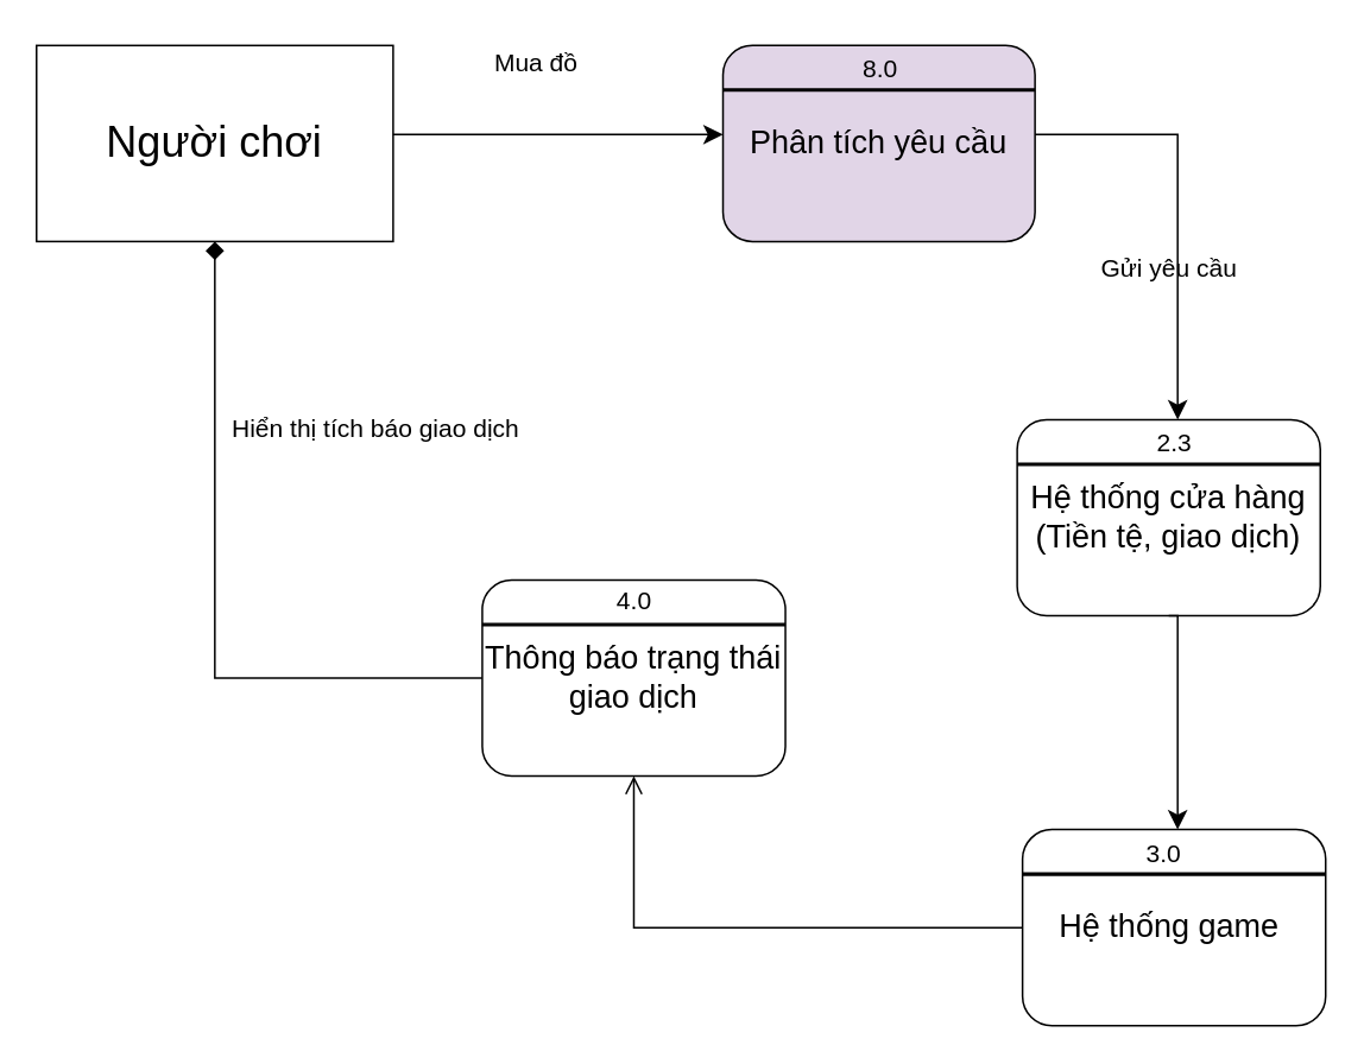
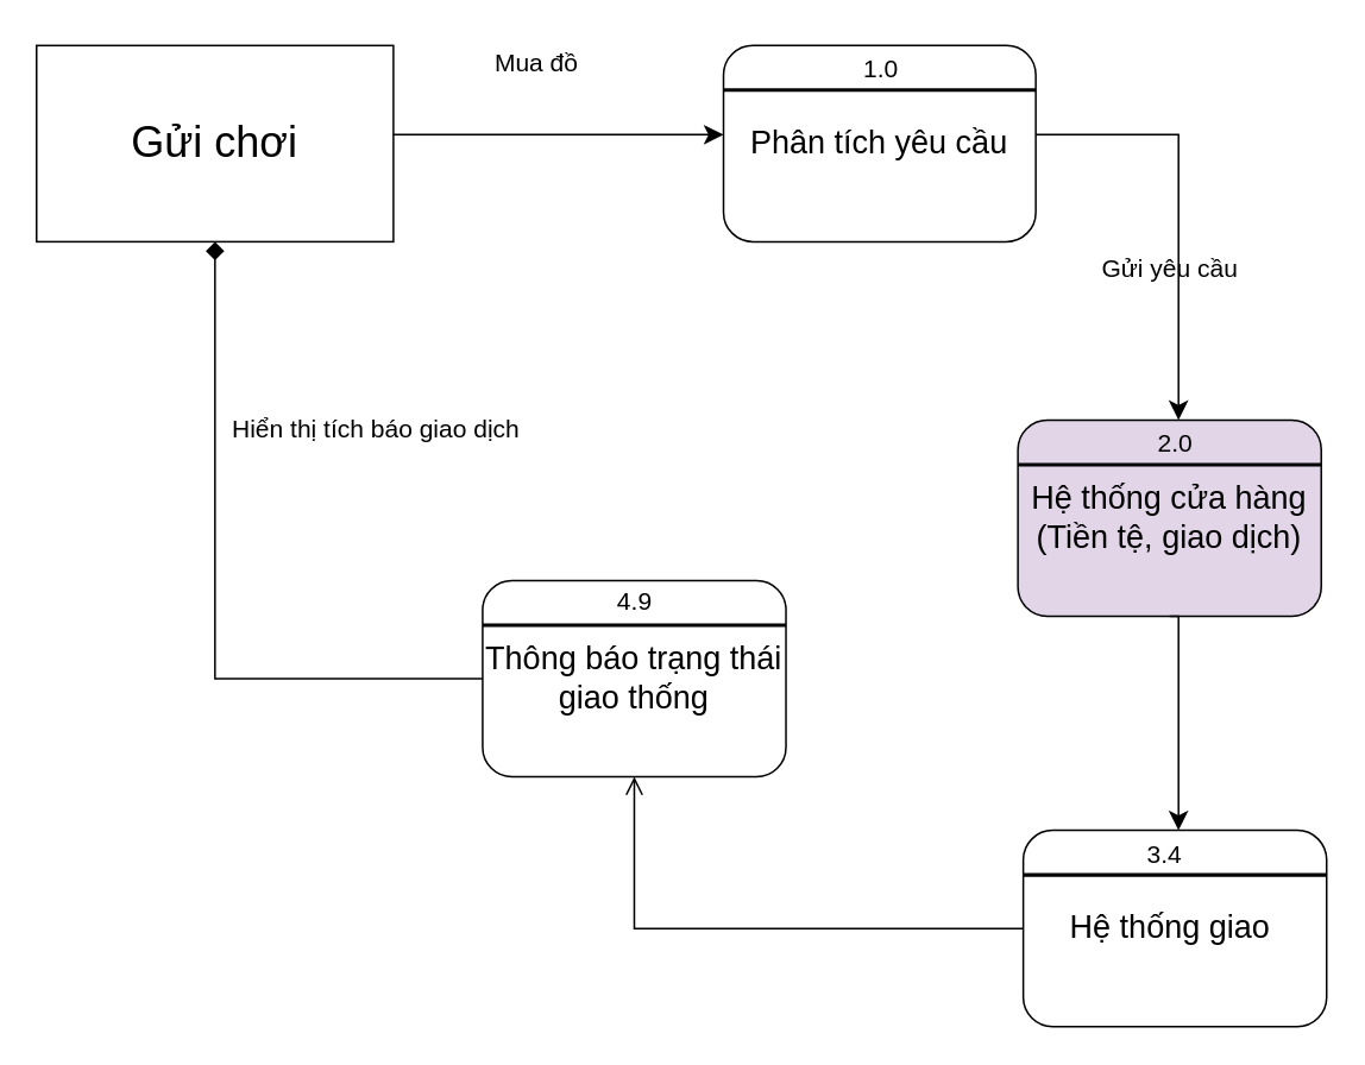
- <mxCell id="5" value="&lt;font style=&quot;font-size: 14px;&quot;&gt;8.0&lt;/font&gt;" style="text;html=1;align=center;verticalAlign=middle;resizable=0;points=[];autosize=1;strokeColor=none;fillColor=none;" vertex="1" parent="1"><mxGeometry x="472.5" y="23" width="40" height="30" as="geometry" /></mxCell>
+ <mxCell id="5" value="&lt;font style=&quot;font-size: 14px;&quot;&gt;1.0&lt;/font&gt;" style="text;html=1;align=center;verticalAlign=middle;resizable=0;points=[];autosize=1;strokeColor=none;fillColor=none;" vertex="1" parent="1"><mxGeometry x="472.5" y="23" width="40" height="30" as="geometry" /></mxCell>
- <mxCell id="2" value="&lt;font style=&quot;font-size: 24px;&quot;&gt;Người chơi&lt;/font&gt;" style="rounded=0;whiteSpace=wrap;html=1;" vertex="1" parent="1"><mxGeometry x="20" y="25" width="200" height="110" as="geometry" /></mxCell>
+ <mxCell id="2" value="&lt;font style=&quot;font-size: 24px;&quot;&gt;Gửi chơi&lt;/font&gt;" style="rounded=0;whiteSpace=wrap;html=1;" vertex="1" parent="1"><mxGeometry x="20" y="25" width="200" height="110" as="geometry" /></mxCell>
- <mxCell id="3" value="&lt;font style=&quot;font-size: 18px;&quot;&gt;Phân tích yêu cầu&lt;/font&gt;" style="rounded=1;whiteSpace=wrap;html=1;fillColor=#e1d5e7;" vertex="1" parent="1"><mxGeometry x="405" y="25" width="175" height="110" as="geometry" /></mxCell>
+ <mxCell id="3" value="&lt;font style=&quot;font-size: 18px;&quot;&gt;Phân tích yêu cầu&lt;/font&gt;" style="rounded=1;whiteSpace=wrap;html=1;" vertex="1" parent="1"><mxGeometry x="405" y="25" width="175" height="110" as="geometry" /></mxCell>
- <mxCell id="11" value="&lt;font style=&quot;font-size: 14px;&quot;&gt;2.3&lt;/font&gt;" style="text;html=1;align=center;verticalAlign=middle;resizable=0;points=[];autosize=1;strokeColor=none;fillColor=none;" vertex="1" parent="1"><mxGeometry x="638" y="233" width="40" height="30" as="geometry" /></mxCell>
+ <mxCell id="11" value="&lt;font style=&quot;font-size: 14px;&quot;&gt;2.0&lt;/font&gt;" style="text;html=1;align=center;verticalAlign=middle;resizable=0;points=[];autosize=1;strokeColor=none;fillColor=none;" vertex="1" parent="1"><mxGeometry x="638" y="233" width="40" height="30" as="geometry" /></mxCell>
- <mxCell id="9" value="&lt;font style=&quot;font-size: 18px;&quot;&gt;Hệ thống cửa hàng&lt;br&gt;(Tiền tệ, giao dịch)&lt;br&gt;&lt;/font&gt;" style="rounded=1;whiteSpace=wrap;html=1;" vertex="1" parent="1"><mxGeometry x="570" y="235" width="170" height="110" as="geometry" /></mxCell>
+ <mxCell id="9" value="&lt;font style=&quot;font-size: 18px;&quot;&gt;Hệ thống cửa hàng&lt;br&gt;(Tiền tệ, giao dịch)&lt;br&gt;&lt;/font&gt;" style="rounded=1;whiteSpace=wrap;html=1;fillColor=#e1d5e7;" vertex="1" parent="1"><mxGeometry x="570" y="235" width="170" height="110" as="geometry" /></mxCell>
- <mxCell id="18" value="&lt;font style=&quot;font-size: 14px;&quot;&gt;4.0&lt;/font&gt;" style="text;html=1;align=center;verticalAlign=middle;resizable=0;points=[];autosize=1;strokeColor=none;fillColor=none;" vertex="1" parent="1"><mxGeometry x="335" y="322" width="40" height="30" as="geometry" /></mxCell>
+ <mxCell id="18" value="&lt;font style=&quot;font-size: 14px;&quot;&gt;4.9&lt;/font&gt;" style="text;html=1;align=center;verticalAlign=middle;resizable=0;points=[];autosize=1;strokeColor=none;fillColor=none;" vertex="1" parent="1"><mxGeometry x="335" y="322" width="40" height="30" as="geometry" /></mxCell>
- <mxCell id="16" value="&lt;font style=&quot;font-size: 18px;&quot;&gt;Thông báo trạng thái giao dịch&lt;br&gt;&lt;/font&gt;" style="rounded=1;whiteSpace=wrap;html=1;" vertex="1" parent="1"><mxGeometry x="270" y="325" width="170" height="110" as="geometry" /></mxCell>
+ <mxCell id="16" value="&lt;font style=&quot;font-size: 18px;&quot;&gt;Thông báo trạng thái giao thống&lt;br&gt;&lt;/font&gt;" style="rounded=1;whiteSpace=wrap;html=1;" vertex="1" parent="1"><mxGeometry x="270" y="325" width="170" height="110" as="geometry" /></mxCell>
- <mxCell id="15" value="&lt;font style=&quot;font-size: 14px;&quot;&gt;3.0&lt;/font&gt;" style="text;html=1;align=center;verticalAlign=middle;resizable=0;points=[];autosize=1;strokeColor=none;fillColor=none;" vertex="1" parent="1"><mxGeometry x="632" y="464" width="40" height="30" as="geometry" /></mxCell>
+ <mxCell id="15" value="&lt;font style=&quot;font-size: 14px;&quot;&gt;3.4&lt;/font&gt;" style="text;html=1;align=center;verticalAlign=middle;resizable=0;points=[];autosize=1;strokeColor=none;fillColor=none;" vertex="1" parent="1"><mxGeometry x="632" y="464" width="40" height="30" as="geometry" /></mxCell>
- <mxCell id="13" value="&lt;font style=&quot;font-size: 18px;&quot;&gt;Hệ thống game&amp;nbsp;&lt;br&gt;&lt;/font&gt;" style="rounded=1;whiteSpace=wrap;html=1;" vertex="1" parent="1"><mxGeometry x="573" y="465" width="170" height="110" as="geometry" /></mxCell>
+ <mxCell id="13" value="&lt;font style=&quot;font-size: 18px;&quot;&gt;Hệ thống giao&amp;nbsp;&lt;br&gt;&lt;/font&gt;" style="rounded=1;whiteSpace=wrap;html=1;" vertex="1" parent="1"><mxGeometry x="573" y="465" width="170" height="110" as="geometry" /></mxCell>
